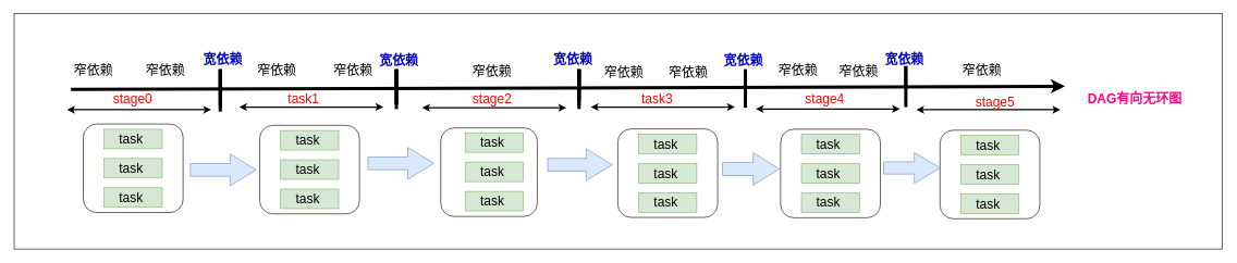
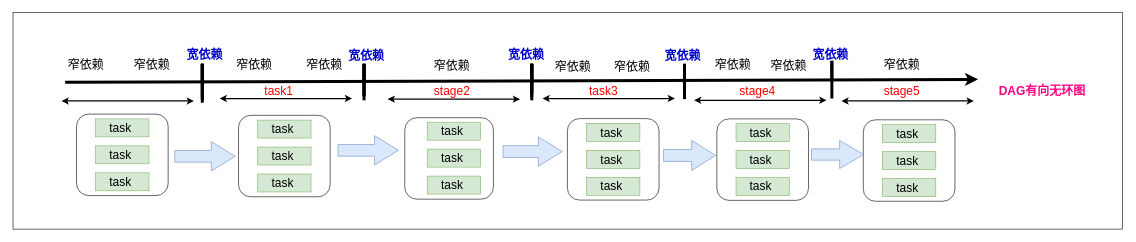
- <mxCell id="38" value="&lt;span style=&quot;font-size: 20px&quot;&gt;&lt;font color=&quot;#ff0000&quot;&gt;stage0&lt;/font&gt;&lt;/span&gt;" style="text;html=1;resizable=0;points=[];autosize=1;align=left;verticalAlign=top;spacingTop=-4;" vertex="1" parent="1"><mxGeometry x="170" y="137" width="70" height="17" as="geometry" /></mxCell>
- <mxCell id="48" value="&lt;span style=&quot;font-size: 20px&quot;&gt;&lt;font color=&quot;#ff0000&quot;&gt;stage5&lt;/font&gt;&lt;/span&gt;" style="text;html=1;resizable=0;points=[];autosize=1;align=left;verticalAlign=top;spacingTop=-4;" vertex="1" parent="1"><mxGeometry x="1492" y="142" width="70" height="17" as="geometry" /></mxCell>
+ <mxCell id="48" value="&lt;span style=&quot;font-size: 20px&quot;&gt;&lt;font color=&quot;#ff0000&quot;&gt;stage5&lt;/font&gt;&lt;/span&gt;" style="text;html=1;resizable=0;points=[];autosize=1;align=left;verticalAlign=top;spacingTop=-4;" vertex="1" parent="1"><mxGeometry x="1472" y="137" width="70" height="17" as="geometry" /></mxCell>
